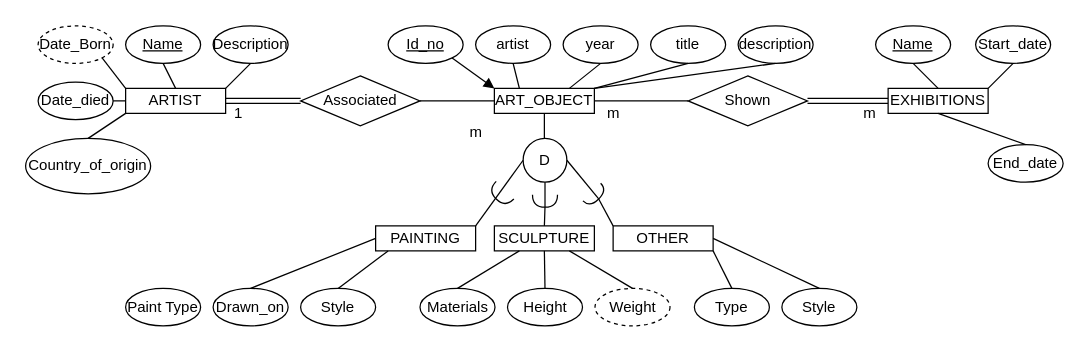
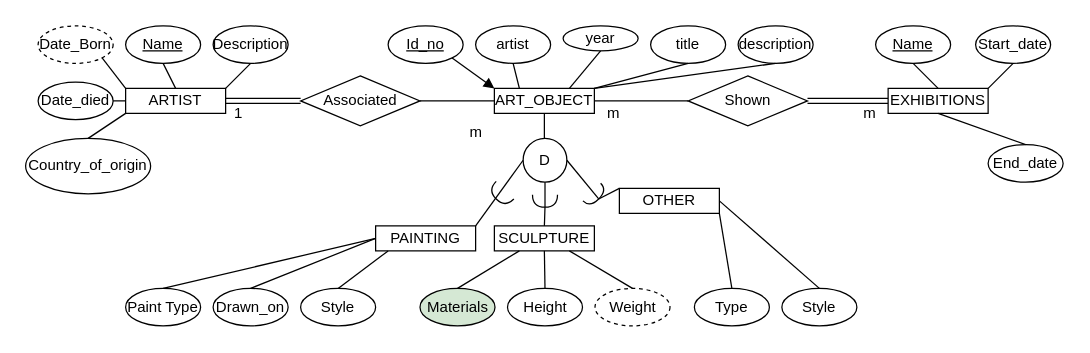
- <mxCell id="6" value="year" style="ellipse;whiteSpace=wrap;html=1;" parent="1" vertex="1"><mxGeometry x="450" y="20" width="60" height="30" as="geometry" /></mxCell>
+ <mxCell id="6" value="year" style="ellipse;whiteSpace=wrap;html=1;" parent="1" vertex="1"><mxGeometry x="450" y="20" width="60" height="20" as="geometry" /></mxCell>
- <mxCell id="17" value="OTHER" style="rounded=0;whiteSpace=wrap;html=1;" parent="1" vertex="1"><mxGeometry x="490" y="180" width="80" height="20" as="geometry" /></mxCell>
+ <mxCell id="17" value="OTHER" style="rounded=0;whiteSpace=wrap;html=1;" parent="1" vertex="1"><mxGeometry x="495" y="150" width="80" height="20" as="geometry" /></mxCell>
+ <mxCell id="29" value="" style="endArrow=none;html=1;exitX=0.5;exitY=0;exitDx=0;exitDy=0;entryX=0;entryY=0.5;entryDx=0;entryDy=0;" parent="1" source="26" target="15" edge="1"><mxGeometry width="50" height="50" relative="1" as="geometry"><mxPoint x="170" y="220" as="sourcePoint" /><mxPoint x="220" y="170" as="targetPoint" /></mxGeometry></mxCell>
- <mxCell id="32" value="Materials" style="ellipse;whiteSpace=wrap;html=1;" parent="1" vertex="1"><mxGeometry x="335.5" y="230" width="60" height="30" as="geometry" /></mxCell>
+ <mxCell id="32" value="Materials" style="ellipse;whiteSpace=wrap;html=1;fillColor=#d5e8d4;" parent="1" vertex="1"><mxGeometry x="335.5" y="230" width="60" height="30" as="geometry" /></mxCell>
